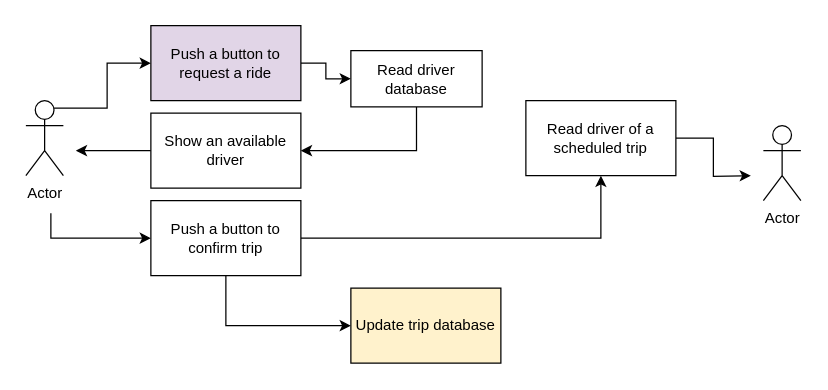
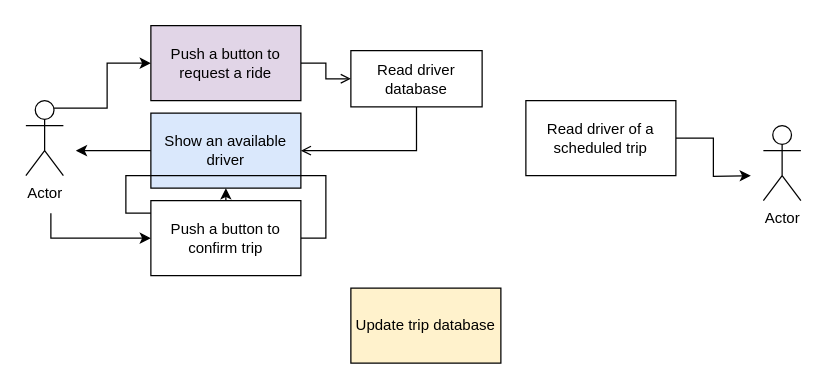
- <mxCell id="2" style="edgeStyle=orthogonalEdgeStyle;rounded=0;orthogonalLoop=1;jettySize=auto;html=1;exitX=1;exitY=0.5;exitDx=0;exitDy=0;entryX=0;entryY=0.5;entryDx=0;entryDy=0;" parent="1" source="3" target="14" edge="1"><mxGeometry relative="1" as="geometry" /></mxCell>
+ <mxCell id="2" style="edgeStyle=orthogonalEdgeStyle;rounded=0;orthogonalLoop=1;jettySize=auto;html=1;exitX=1;exitY=0.5;exitDx=0;exitDy=0;entryX=0;entryY=0.5;entryDx=0;entryDy=0;endArrow=open;" parent="1" source="3" target="14" edge="1"><mxGeometry relative="1" as="geometry" /></mxCell>
- <mxCell id="8" value="Show an available driver" style="rounded=0;whiteSpace=wrap;html=1;" parent="1" vertex="1"><mxGeometry x="120" y="90" width="120" height="60" as="geometry" /></mxCell>
+ <mxCell id="8" value="Show an available driver" style="rounded=0;whiteSpace=wrap;html=1;fillColor=#dae8fc;" parent="1" vertex="1"><mxGeometry x="120" y="90" width="120" height="60" as="geometry" /></mxCell>
- <mxCell id="13" style="edgeStyle=orthogonalEdgeStyle;rounded=0;orthogonalLoop=1;jettySize=auto;html=1;exitX=0.5;exitY=1;exitDx=0;exitDy=0;entryX=1;entryY=0.5;entryDx=0;entryDy=0;" parent="1" source="14" target="8" edge="1"><mxGeometry relative="1" as="geometry" /></mxCell>
+ <mxCell id="13" style="edgeStyle=orthogonalEdgeStyle;rounded=0;orthogonalLoop=1;jettySize=auto;html=1;exitX=0.5;exitY=1;exitDx=0;exitDy=0;entryX=1;entryY=0.5;entryDx=0;entryDy=0;endArrow=open;" parent="1" source="14" target="8" edge="1"><mxGeometry relative="1" as="geometry" /></mxCell>
- <mxCell id="10" style="edgeStyle=orthogonalEdgeStyle;rounded=0;orthogonalLoop=1;jettySize=auto;html=1;exitX=1;exitY=0.5;exitDx=0;exitDy=0;" parent="1" source="12" target="16" edge="1"><mxGeometry relative="1" as="geometry" /></mxCell>
+ <mxCell id="10" style="edgeStyle=orthogonalEdgeStyle;rounded=0;orthogonalLoop=1;jettySize=auto;html=1;exitX=1;exitY=0.5;exitDx=0;exitDy=0;" parent="1" source="12" target="8" edge="1"><mxGeometry relative="1" as="geometry" /></mxCell>
- <mxCell id="11" style="edgeStyle=orthogonalEdgeStyle;rounded=0;orthogonalLoop=1;jettySize=auto;html=1;exitX=0.5;exitY=1;exitDx=0;exitDy=0;entryX=0;entryY=0.5;entryDx=0;entryDy=0;" parent="1" source="12" target="17" edge="1"><mxGeometry relative="1" as="geometry" /></mxCell>
